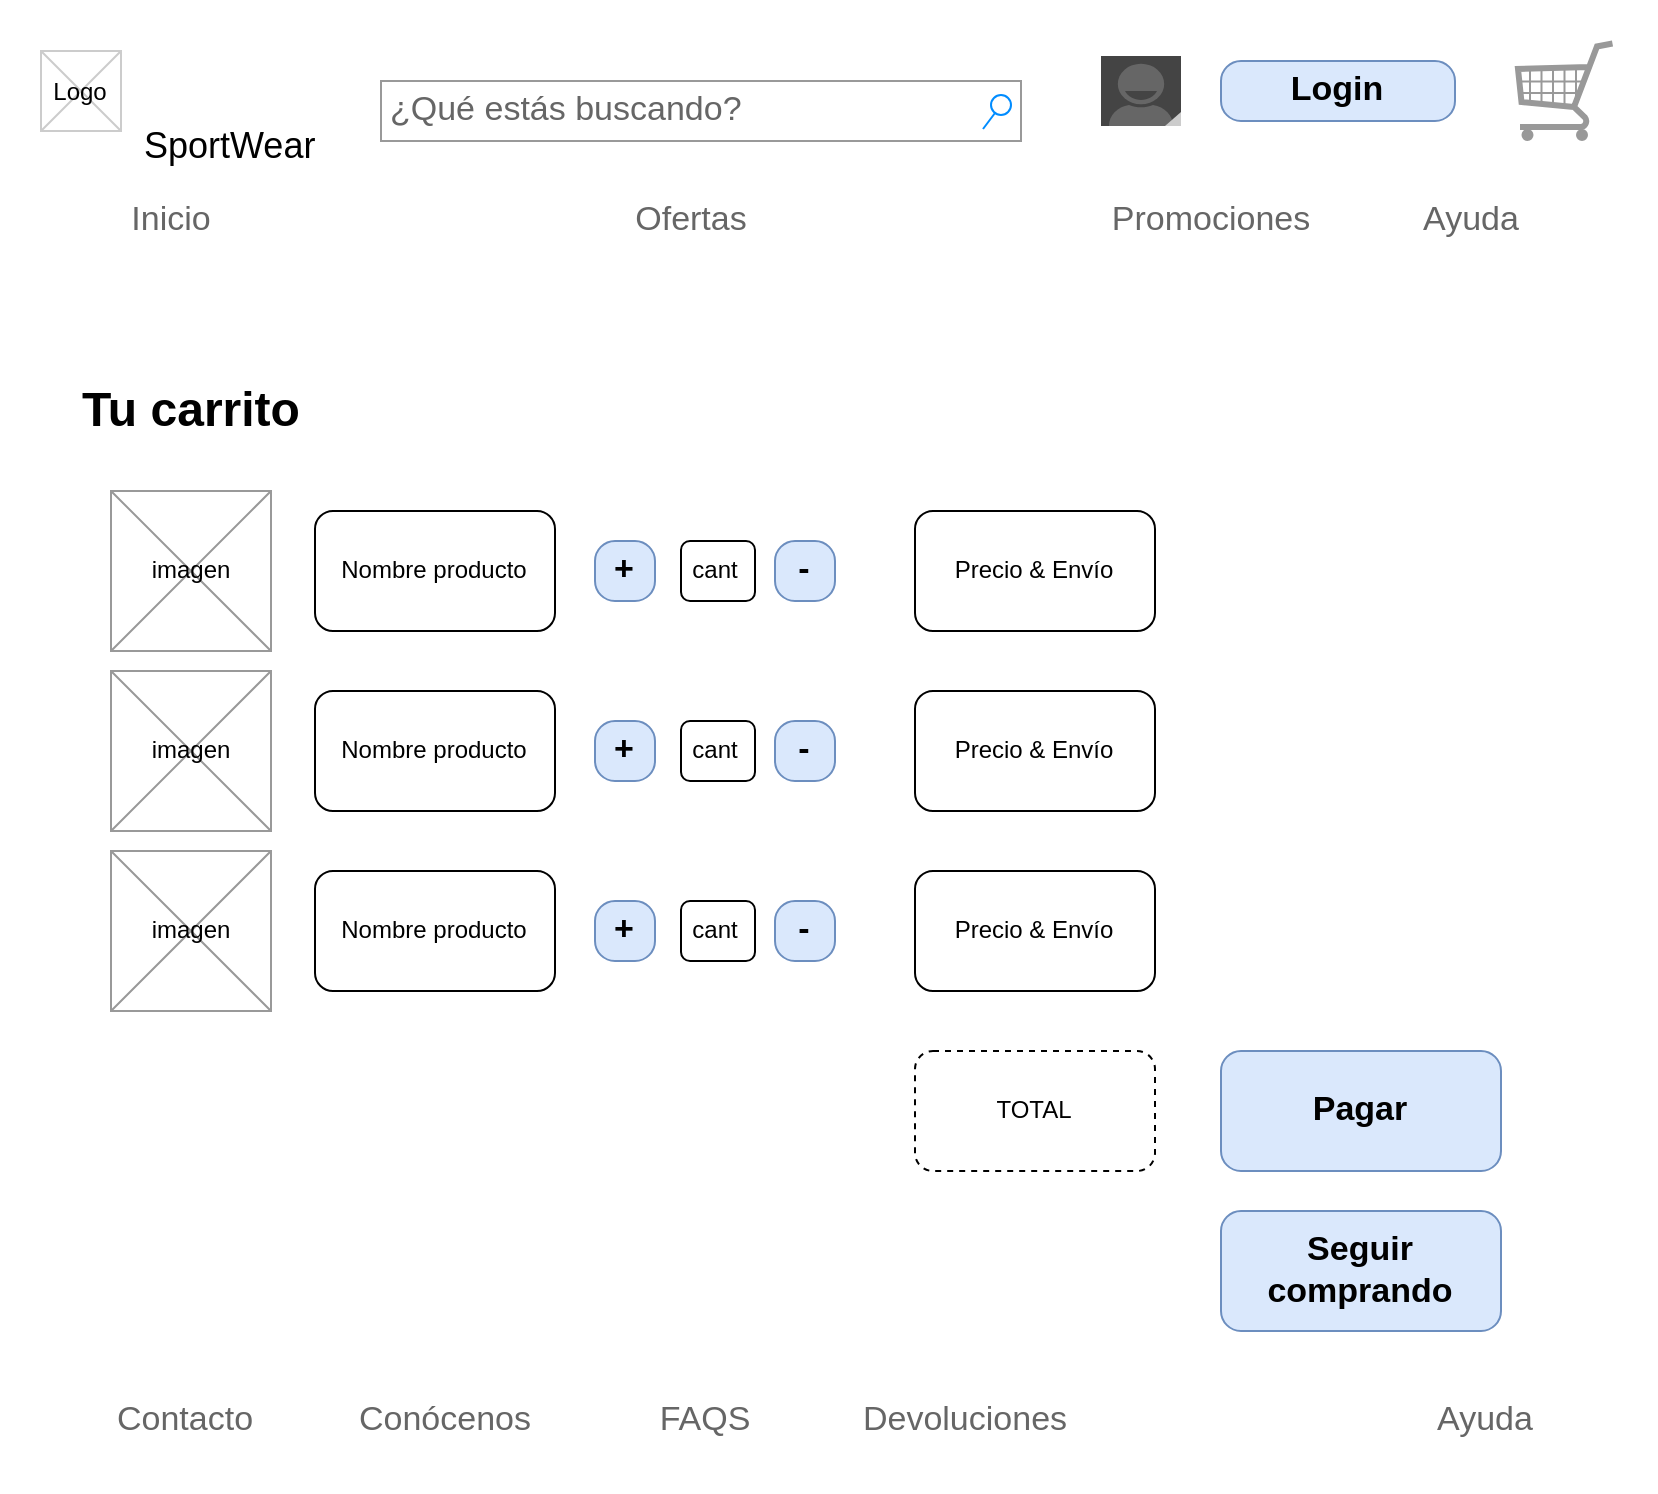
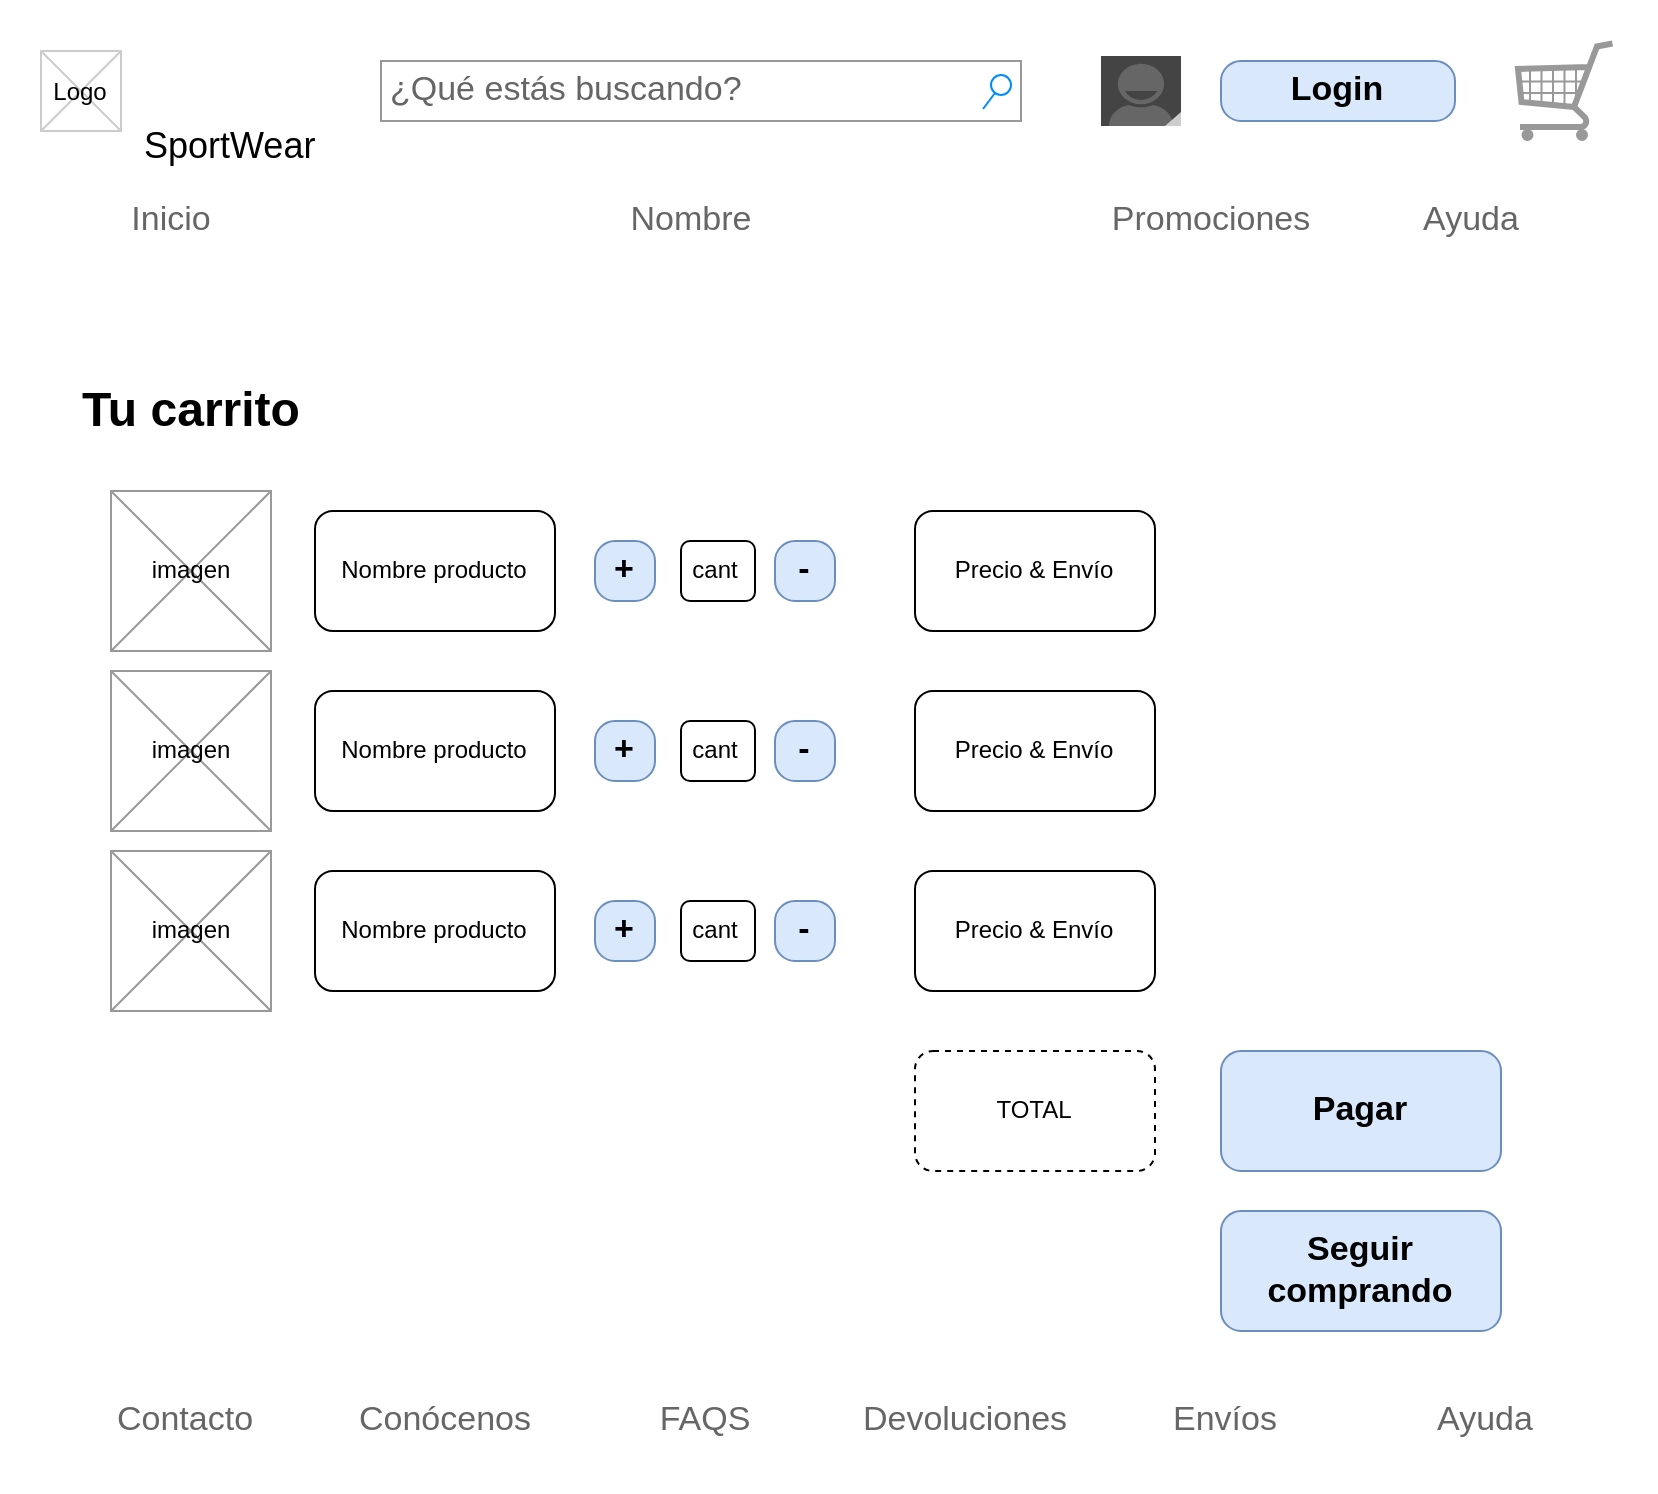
- <mxCell id="5" value="¿Qué estás buscando?" style="strokeWidth=1;shadow=0;dashed=0;align=center;html=1;shape=mxgraph.mockup.forms.searchBox;strokeColor=#999999;mainText=;strokeColor2=#008cff;fontColor=#666666;fontSize=17;align=left;spacingLeft=3;" vertex="1" parent="1"><mxGeometry x="190" y="40" width="320" height="30" as="geometry" /></mxCell>
+ <mxCell id="5" value="¿Qué estás buscando?" style="strokeWidth=1;shadow=0;dashed=0;align=center;html=1;shape=mxgraph.mockup.forms.searchBox;strokeColor=#999999;mainText=;strokeColor2=#008cff;fontColor=#666666;fontSize=17;align=left;spacingLeft=3;" vertex="1" parent="1"><mxGeometry x="190" y="30" width="320" height="30" as="geometry" /></mxCell>
- <mxCell id="11" value="Ofertas" style="strokeColor=inherit;fillColor=inherit;gradientColor=inherit;strokeWidth=1;shadow=0;dashed=0;align=center;html=1;shape=mxgraph.mockup.forms.rrect;rSize=0;fontSize=17;fontColor=#666666;" vertex="1" parent="9"><mxGeometry x="260" width="130" height="30" as="geometry" /></mxCell>
+ <mxCell id="11" value="Nombre" style="strokeColor=inherit;fillColor=inherit;gradientColor=inherit;strokeWidth=1;shadow=0;dashed=0;align=center;html=1;shape=mxgraph.mockup.forms.rrect;rSize=0;fontSize=17;fontColor=#666666;" vertex="1" parent="9"><mxGeometry x="260" width="130" height="30" as="geometry" /></mxCell>
+ <mxCell id="19" value="Envíos" style="strokeColor=inherit;fillColor=inherit;gradientColor=inherit;strokeWidth=1;shadow=0;dashed=0;align=center;html=1;shape=mxgraph.mockup.forms.rrect;rSize=0;fontSize=17;fontColor=#666666;" vertex="1" parent="14"><mxGeometry x="520" width="130" height="30" as="geometry" /></mxCell>
